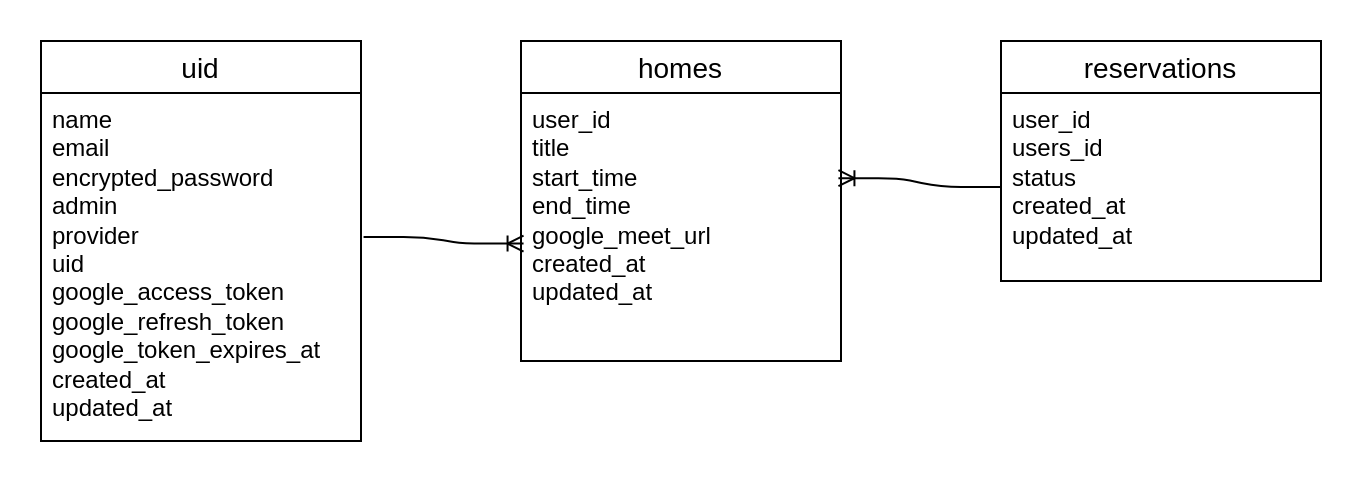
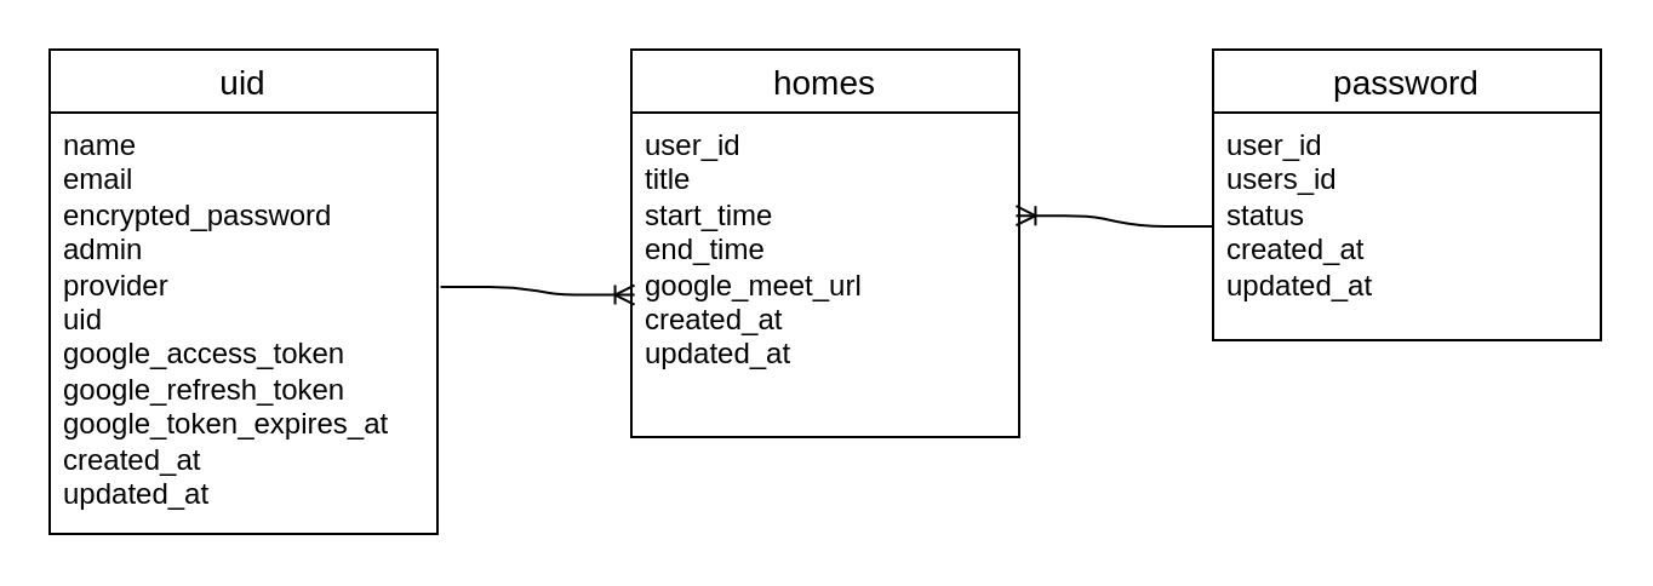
- <mxCell id="6" value="reservations" style="swimlane;fontStyle=0;childLayout=stackLayout;horizontal=1;startSize=26;horizontalStack=0;resizeParent=1;resizeParentMax=0;resizeLast=0;collapsible=1;marginBottom=0;align=center;fontSize=14;" vertex="1" parent="1"><mxGeometry x="500" y="20" width="160" height="120" as="geometry" /></mxCell>
+ <mxCell id="6" value="password" style="swimlane;fontStyle=0;childLayout=stackLayout;horizontal=1;startSize=26;horizontalStack=0;resizeParent=1;resizeParentMax=0;resizeLast=0;collapsible=1;marginBottom=0;align=center;fontSize=14;" vertex="1" parent="1"><mxGeometry x="500" y="20" width="160" height="120" as="geometry" /></mxCell>
